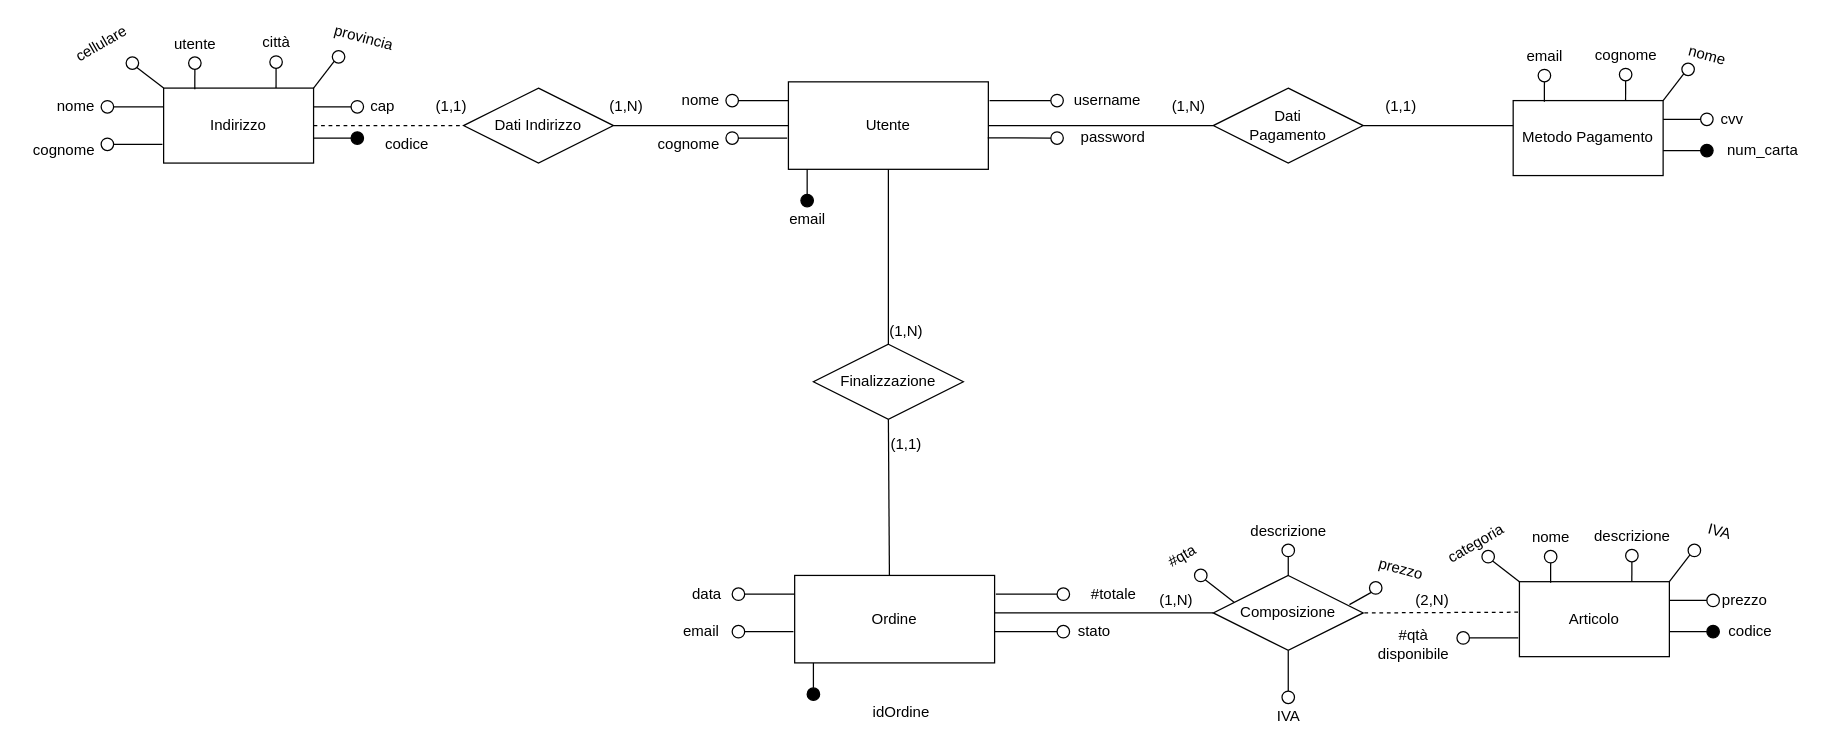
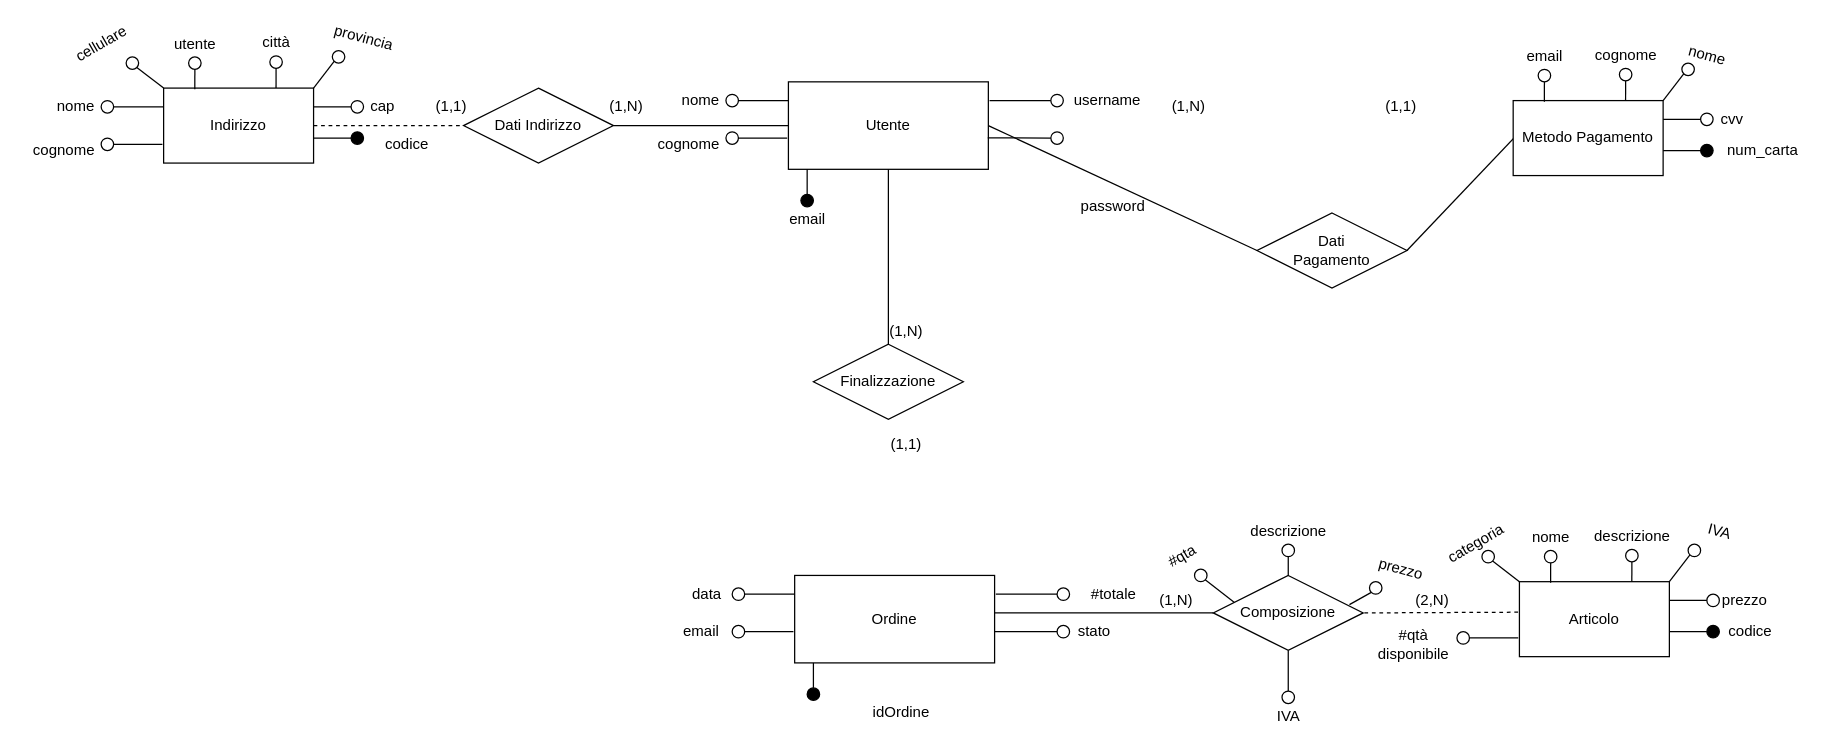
- <mxCell id="46" value="Dati&lt;br&gt;&lt;div&gt;Pagamento&lt;/div&gt;" style="shape=rhombus;perimeter=rhombusPerimeter;whiteSpace=wrap;html=1;align=center;fillColor=#FFFFFF;" parent="1" vertex="1"><mxGeometry x="970" y="70" width="120" height="60" as="geometry" /></mxCell>
+ <mxCell id="46" value="Dati&lt;br&gt;&lt;div&gt;Pagamento&lt;/div&gt;" style="shape=rhombus;perimeter=rhombusPerimeter;whiteSpace=wrap;html=1;align=center;fillColor=#FFFFFF;" parent="1" vertex="1"><mxGeometry x="1005" y="170" width="120" height="60" as="geometry" /></mxCell>
- <mxCell id="13" value="password" style="text;html=1;strokeColor=none;fillColor=none;align=center;verticalAlign=middle;whiteSpace=wrap;rounded=0;" parent="1" vertex="1"><mxGeometry x="860" y="95" width="60" height="30" as="geometry" /></mxCell>
+ <mxCell id="13" value="password" style="text;html=1;strokeColor=none;fillColor=none;align=center;verticalAlign=middle;whiteSpace=wrap;rounded=0;" parent="1" vertex="1"><mxGeometry x="860" y="150" width="60" height="30" as="geometry" /></mxCell>
- <mxCell id="67" value="" style="endArrow=none;html=1;rounded=0;entryX=0.5;entryY=1;entryDx=0;entryDy=0;exitX=0.474;exitY=0.019;exitDx=0;exitDy=0;exitPerimeter=0;" parent="1" source="68" target="65" edge="1"><mxGeometry relative="1" as="geometry"><mxPoint x="710" y="475" as="sourcePoint" /><mxPoint x="830" y="275" as="targetPoint" /></mxGeometry></mxCell>
